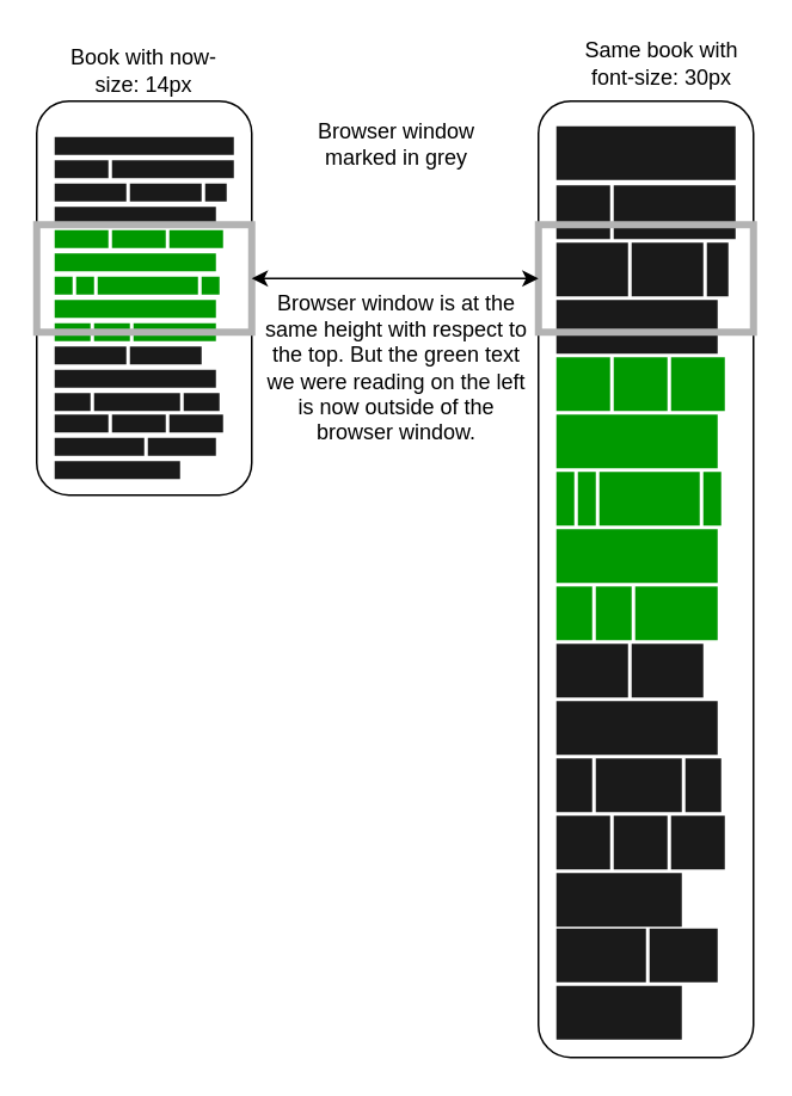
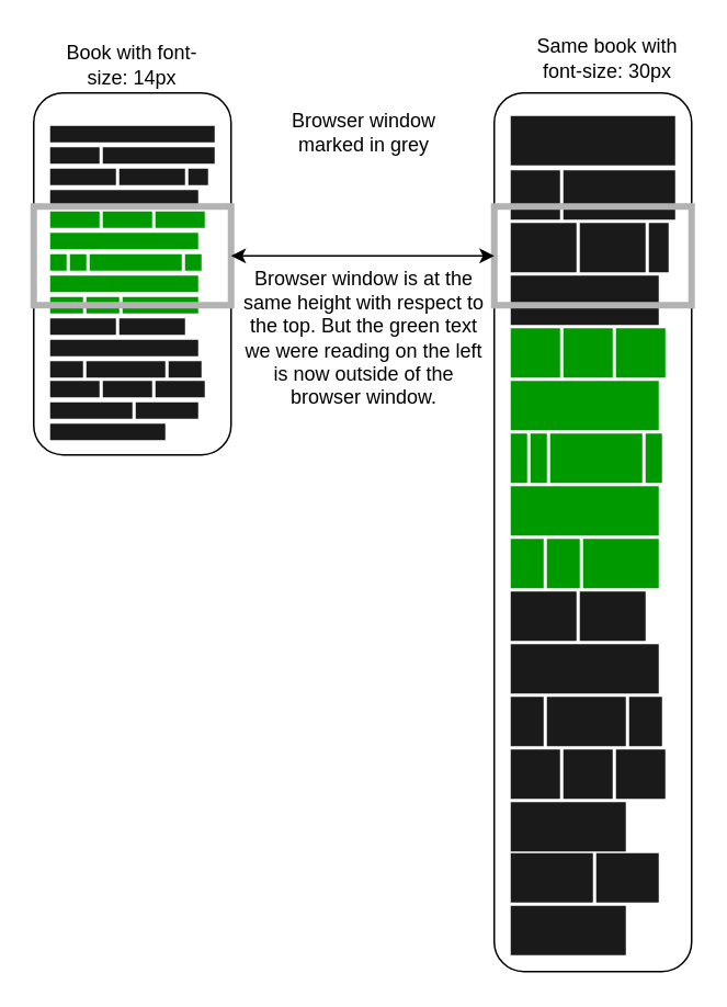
- <mxCell id="71" value="Book with now-size: 14px" style="text;html=1;strokeColor=none;fillColor=none;align=center;verticalAlign=middle;whiteSpace=wrap;rounded=0;strokeWidth=3;" vertex="1" parent="1"><mxGeometry x="30" y="24" width="100" height="30" as="geometry" /></mxCell>
+ <mxCell id="71" value="Book with font-size: 14px" style="text;html=1;strokeColor=none;fillColor=none;align=center;verticalAlign=middle;whiteSpace=wrap;rounded=0;strokeWidth=3;" vertex="1" parent="1"><mxGeometry x="30" y="24" width="100" height="30" as="geometry" /></mxCell>
